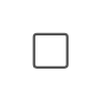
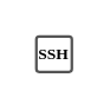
+ <mxCell id="3" value="&lt;b&gt;SSH&lt;/b&gt;" style="text;html=1;align=center;verticalAlign=middle;whiteSpace=wrap;rounded=0;fontSize=9;spacing=0;fontFamily=Tahoma;opacity=70;strokeWidth=1;" parent="1" vertex="1"><mxGeometry x="20" y="20" width="20" height="20" as="geometry" /></mxCell>
